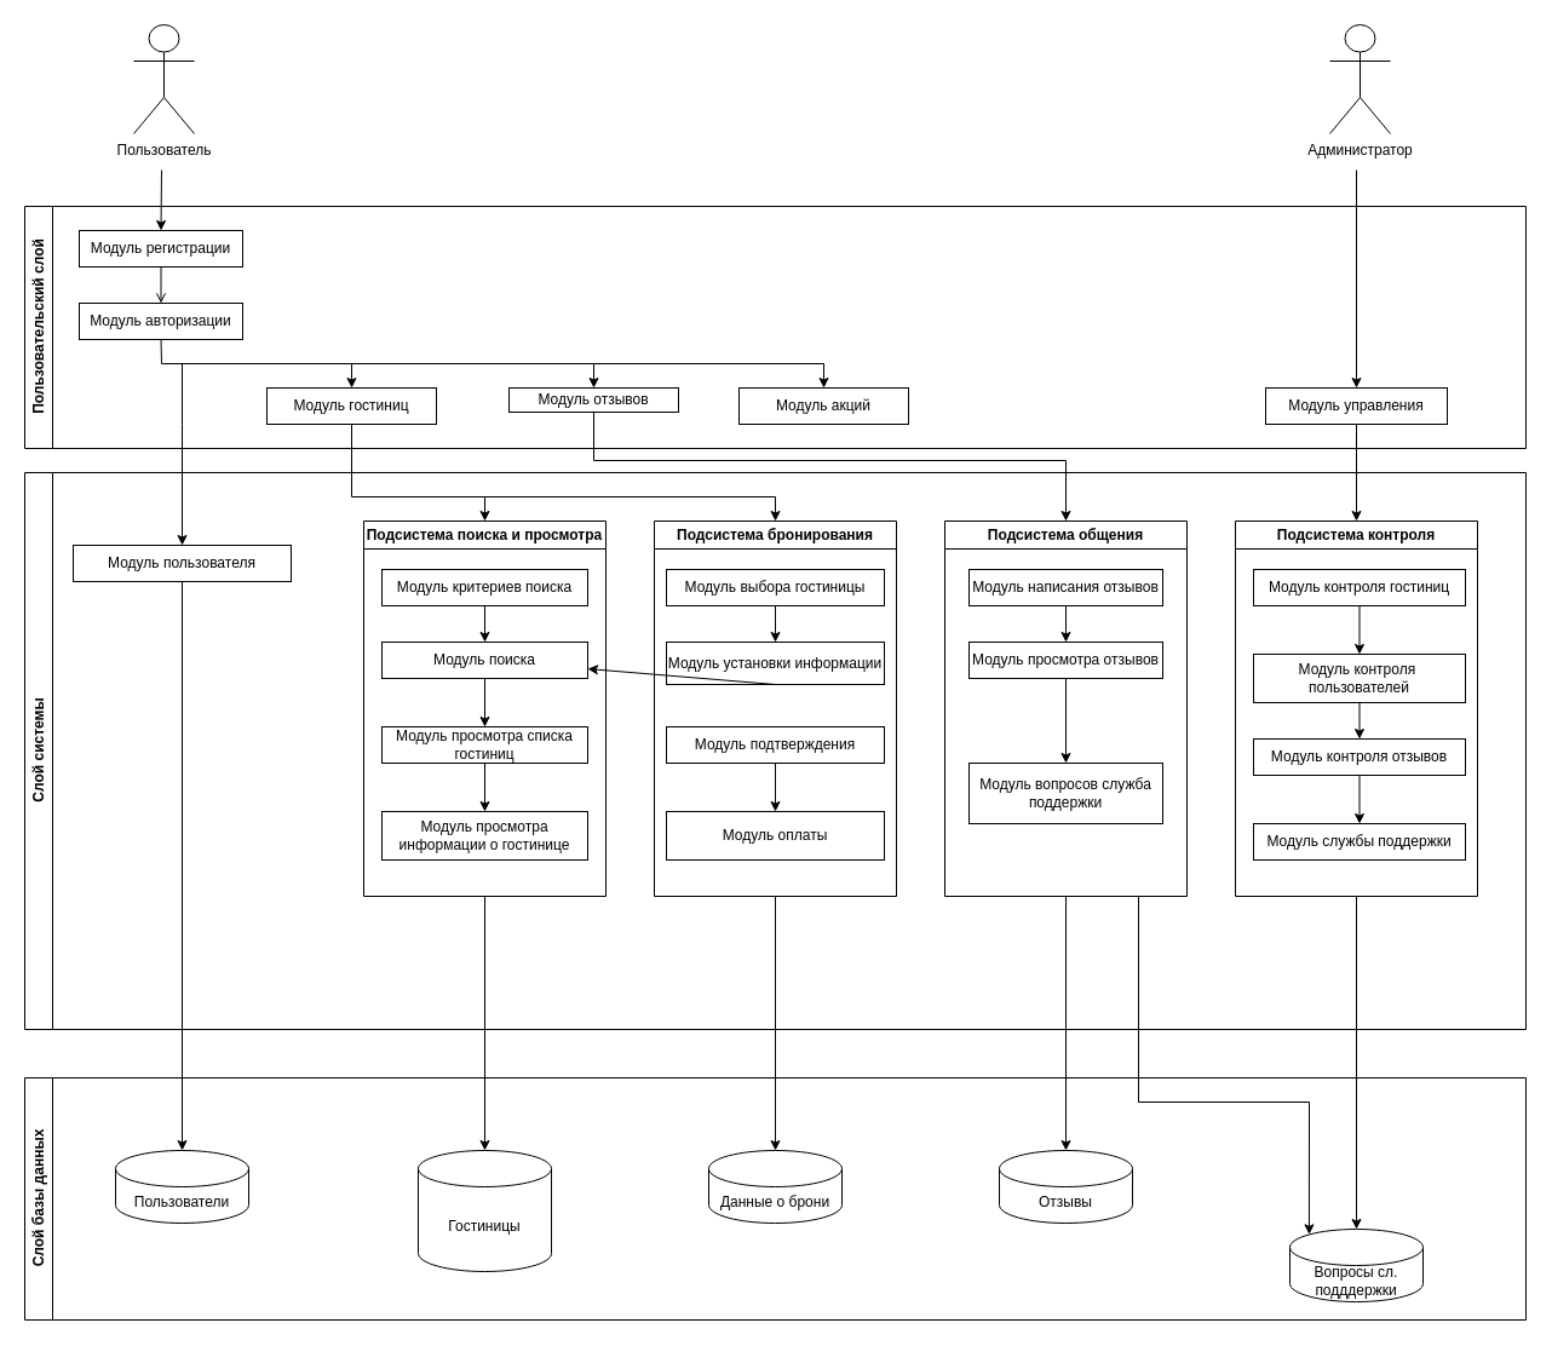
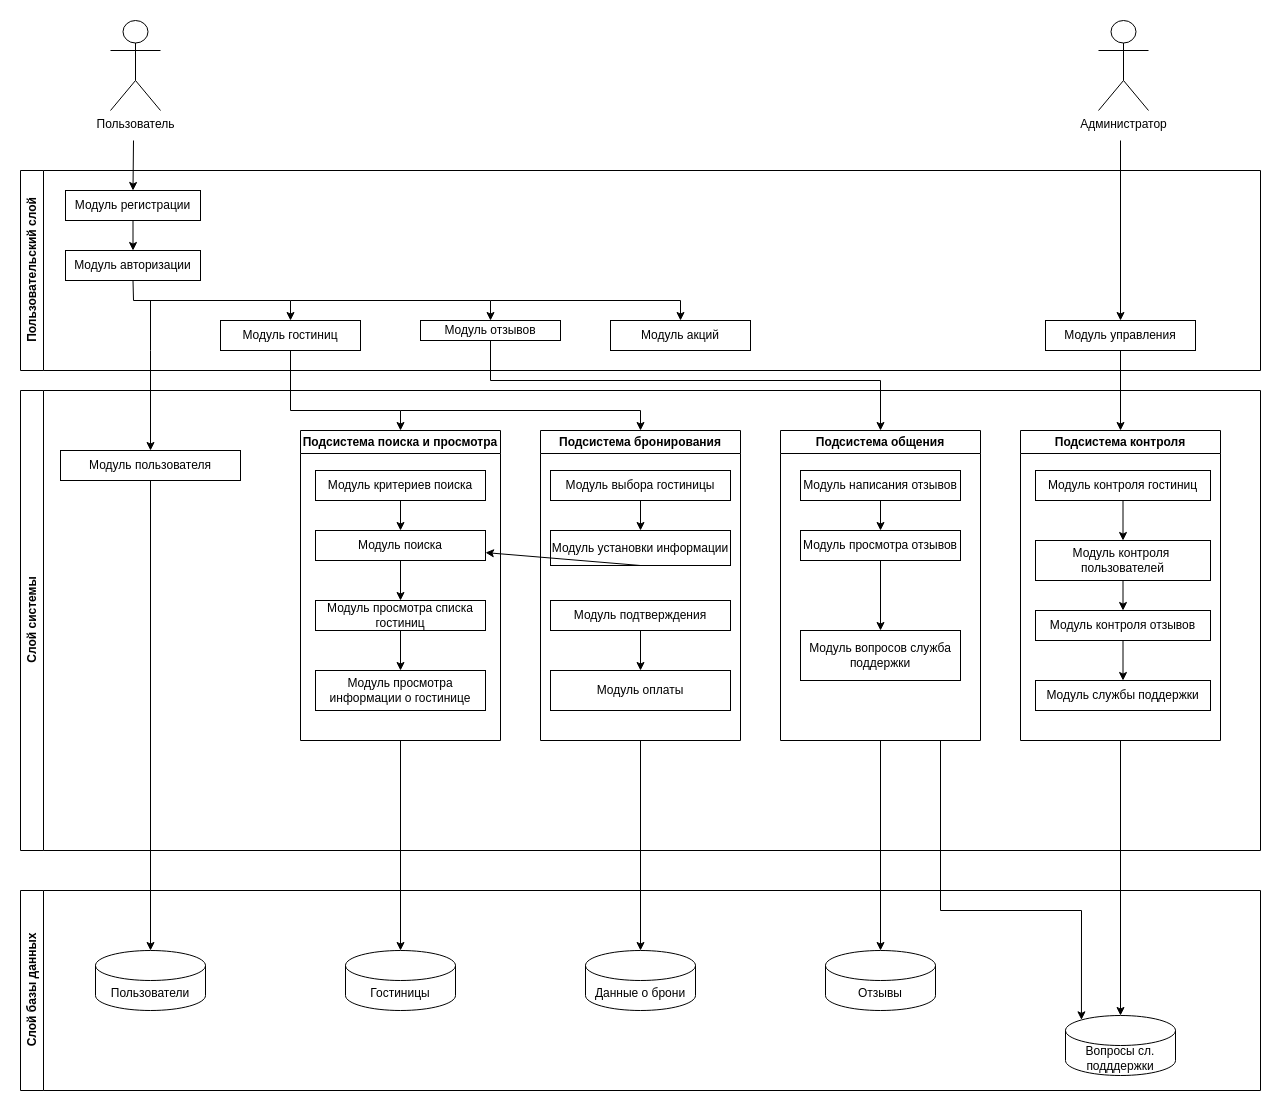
- <mxCell id="5" value="" style="endArrow=open;html=1;rounded=0;exitX=0.5;exitY=1;exitDx=0;exitDy=0;entryX=0.5;entryY=0;entryDx=0;entryDy=0;" edge="1" parent="2" source="3" target="4"><mxGeometry width="50" height="50" relative="1" as="geometry"><mxPoint x="120" y="70" as="sourcePoint" /><mxPoint x="170" y="20" as="targetPoint" /></mxGeometry></mxCell>
+ <mxCell id="5" value="" style="endArrow=classic;html=1;rounded=0;exitX=0.5;exitY=1;exitDx=0;exitDy=0;entryX=0.5;entryY=0;entryDx=0;entryDy=0;" edge="1" parent="2" source="3" target="4"><mxGeometry width="50" height="50" relative="1" as="geometry"><mxPoint x="120" y="70" as="sourcePoint" /><mxPoint x="170" y="20" as="targetPoint" /></mxGeometry></mxCell>
- <mxCell id="54" value="Гостиницы" style="shape=cylinder3;whiteSpace=wrap;html=1;boundedLbl=1;backgroundOutline=1;size=15;" vertex="1" parent="52"><mxGeometry x="325" y="60" width="110" height="100" as="geometry" /></mxCell>
+ <mxCell id="54" value="Гостиницы" style="shape=cylinder3;whiteSpace=wrap;html=1;boundedLbl=1;backgroundOutline=1;size=15;" vertex="1" parent="52"><mxGeometry x="325" y="60" width="110" height="60" as="geometry" /></mxCell>
